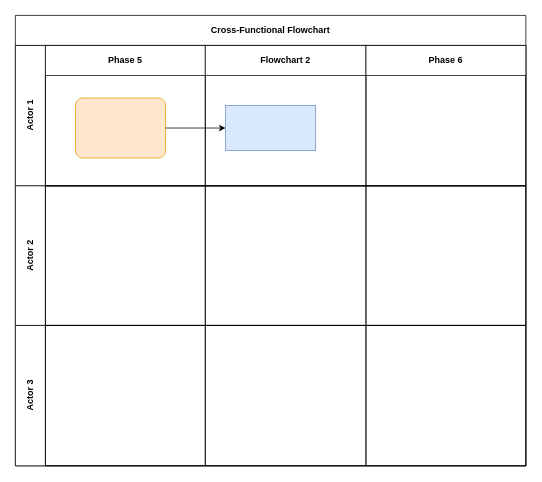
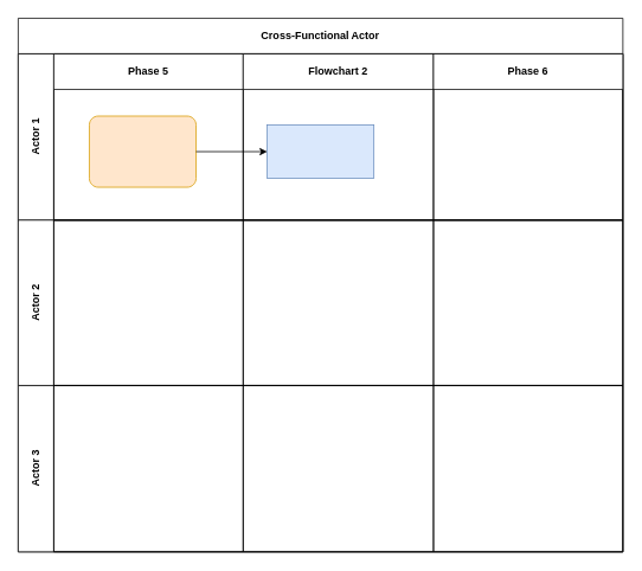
- <mxCell id="2" value="Cross-Functional Flowchart" style="shape=table;childLayout=tableLayout;rowLines=0;columnLines=0;startSize=40;html=1;whiteSpace=wrap;collapsible=0;recursiveResize=0;expand=0;pointerEvents=0;fontStyle=1;align=center;" vertex="1" parent="1"><mxGeometry x="20" y="20" width="680" height="600" as="geometry" /></mxCell>
+ <mxCell id="2" value="Cross-Functional Actor" style="shape=table;childLayout=tableLayout;rowLines=0;columnLines=0;startSize=40;html=1;whiteSpace=wrap;collapsible=0;recursiveResize=0;expand=0;pointerEvents=0;fontStyle=1;align=center;" vertex="1" parent="1"><mxGeometry x="20" y="20" width="680" height="600" as="geometry" /></mxCell>
